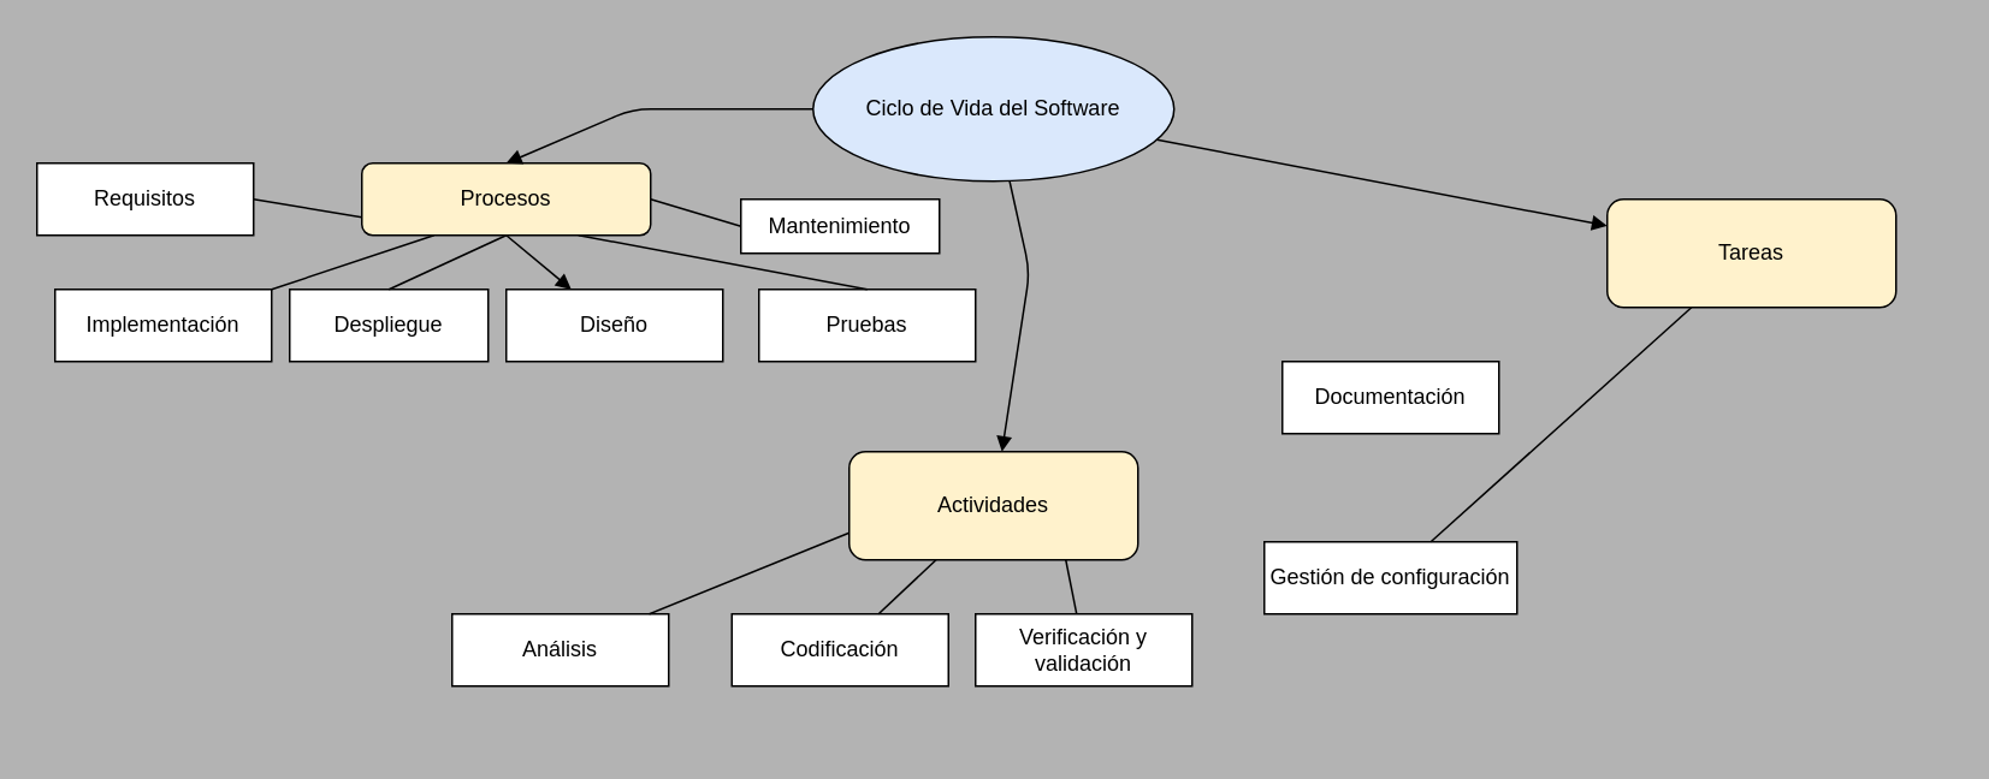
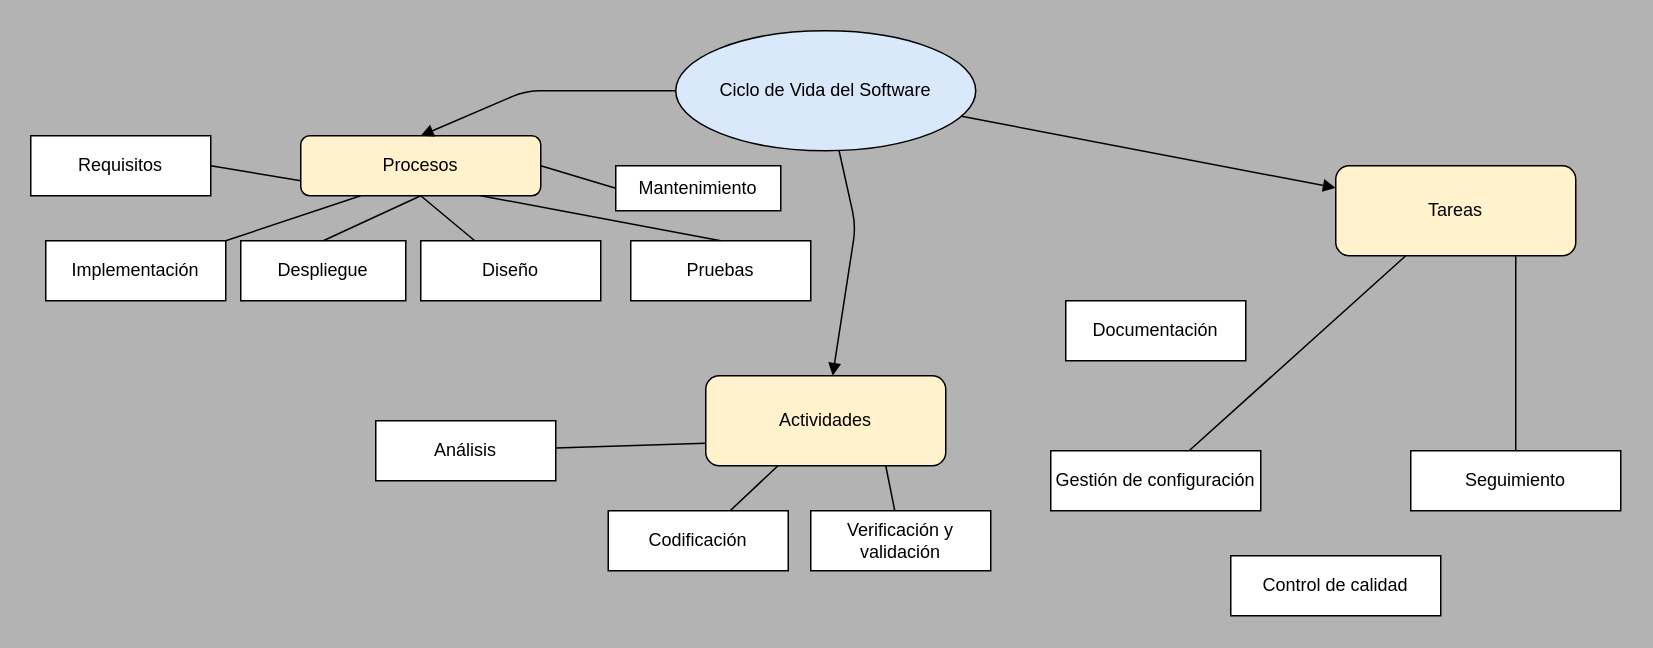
- <mxCell id="13" style="endArrow=block;exitX=0.5;exitY=1;exitDx=0;exitDy=0;" parent="1" source="3" target="10" edge="1"><mxGeometry relative="1" as="geometry" /></mxCell>
+ <mxCell id="13" style="endArrow=none;exitX=0.5;exitY=1;exitDx=0;exitDy=0;" parent="1" source="3" target="10" edge="1"><mxGeometry relative="1" as="geometry" /></mxCell>
+ <mxCell id="32" value="" style="endArrow=none;html=1;entryX=0.75;entryY=1;entryDx=0;entryDy=0;exitX=0.5;exitY=0;exitDx=0;exitDy=0;" edge="1" parent="1" source="31" target="5"><mxGeometry width="50" height="50" relative="1" as="geometry"><mxPoint x="900" y="380" as="sourcePoint" /><mxPoint x="980" y="180" as="targetPoint" /></mxGeometry></mxCell>
+ <mxCell id="31" value="Seguimiento" style="whiteSpace=wrap;html=1;" vertex="1" parent="1"><mxGeometry x="940" y="300" width="140" height="40" as="geometry" /></mxCell>
- <mxCell id="15" value="Análisis" style="whiteSpace=wrap;html=1;" parent="1" vertex="1"><mxGeometry x="250" y="340" width="120" height="40" as="geometry" /></mxCell>
+ <mxCell id="15" value="Análisis" style="whiteSpace=wrap;html=1;" parent="1" vertex="1"><mxGeometry x="250" y="280" width="120" height="40" as="geometry" /></mxCell>
+ <mxCell id="30" value="Control de calidad" style="whiteSpace=wrap;html=1;" vertex="1" parent="1"><mxGeometry x="820" y="370" width="140" height="40" as="geometry" /></mxCell>
